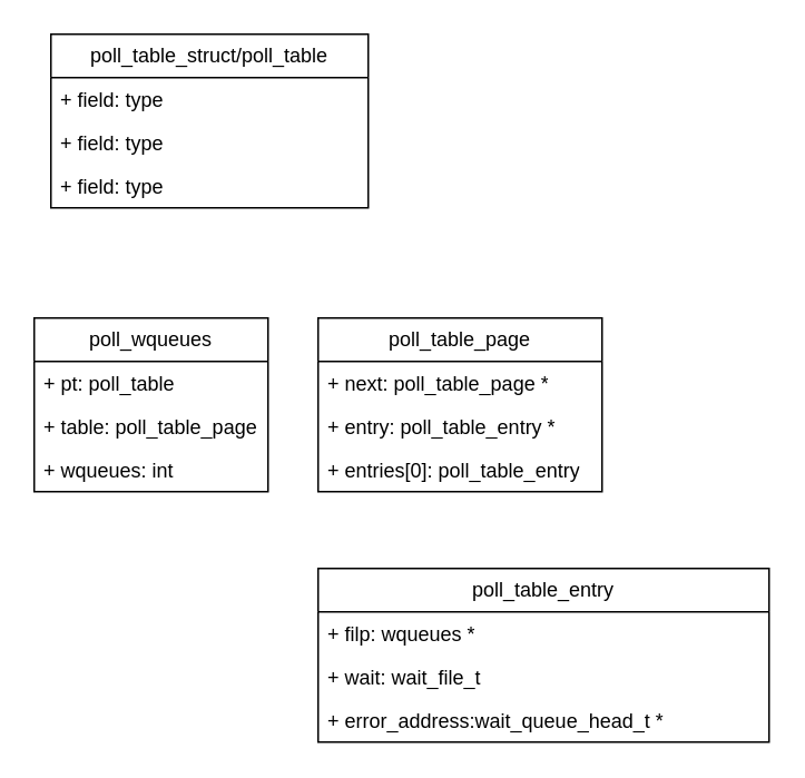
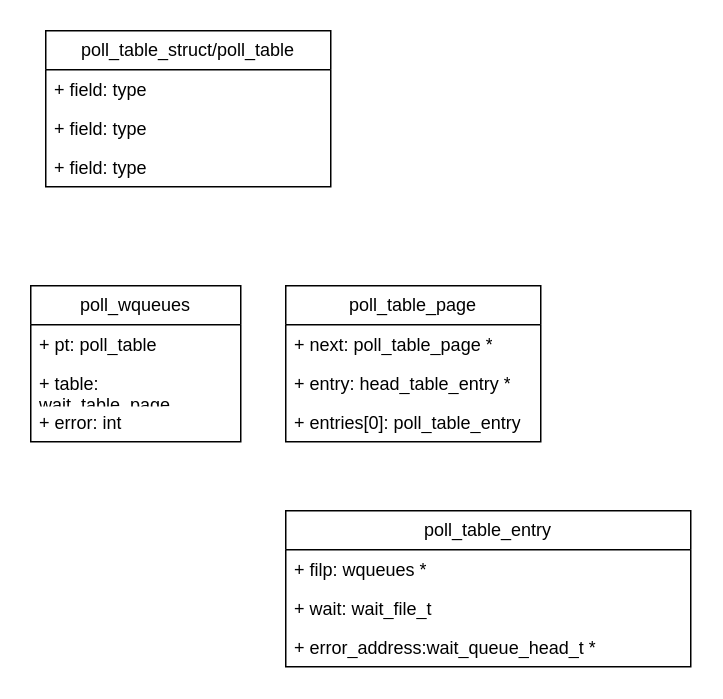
- <mxCell id="8" value="+ entry: poll_table_entry *" style="text;strokeColor=none;fillColor=none;align=left;verticalAlign=top;spacingLeft=4;spacingRight=4;overflow=hidden;rotatable=0;points=[[0,0.5],[1,0.5]];portConstraint=eastwest;whiteSpace=wrap;html=1;" vertex="1" parent="6"><mxGeometry y="52" width="170" height="26" as="geometry" /></mxCell>
+ <mxCell id="8" value="+ entry: head_table_entry *" style="text;strokeColor=none;fillColor=none;align=left;verticalAlign=top;spacingLeft=4;spacingRight=4;overflow=hidden;rotatable=0;points=[[0,0.5],[1,0.5]];portConstraint=eastwest;whiteSpace=wrap;html=1;" vertex="1" parent="6"><mxGeometry y="52" width="170" height="26" as="geometry" /></mxCell>
- <mxCell id="4" value="+ table: poll_table_page" style="text;strokeColor=none;fillColor=none;align=left;verticalAlign=top;spacingLeft=4;spacingRight=4;overflow=hidden;rotatable=0;points=[[0,0.5],[1,0.5]];portConstraint=eastwest;whiteSpace=wrap;html=1;" vertex="1" parent="2"><mxGeometry y="52" width="140" height="26" as="geometry" /></mxCell>
+ <mxCell id="4" value="+ table: wait_table_page" style="text;strokeColor=none;fillColor=none;align=left;verticalAlign=top;spacingLeft=4;spacingRight=4;overflow=hidden;rotatable=0;points=[[0,0.5],[1,0.5]];portConstraint=eastwest;whiteSpace=wrap;html=1;" vertex="1" parent="2"><mxGeometry y="52" width="140" height="26" as="geometry" /></mxCell>
- <mxCell id="5" value="+ wqueues: int" style="text;strokeColor=none;fillColor=none;align=left;verticalAlign=top;spacingLeft=4;spacingRight=4;overflow=hidden;rotatable=0;points=[[0,0.5],[1,0.5]];portConstraint=eastwest;whiteSpace=wrap;html=1;" vertex="1" parent="2"><mxGeometry y="78" width="140" height="26" as="geometry" /></mxCell>
+ <mxCell id="5" value="+ error: int" style="text;strokeColor=none;fillColor=none;align=left;verticalAlign=top;spacingLeft=4;spacingRight=4;overflow=hidden;rotatable=0;points=[[0,0.5],[1,0.5]];portConstraint=eastwest;whiteSpace=wrap;html=1;" vertex="1" parent="2"><mxGeometry y="78" width="140" height="26" as="geometry" /></mxCell>
